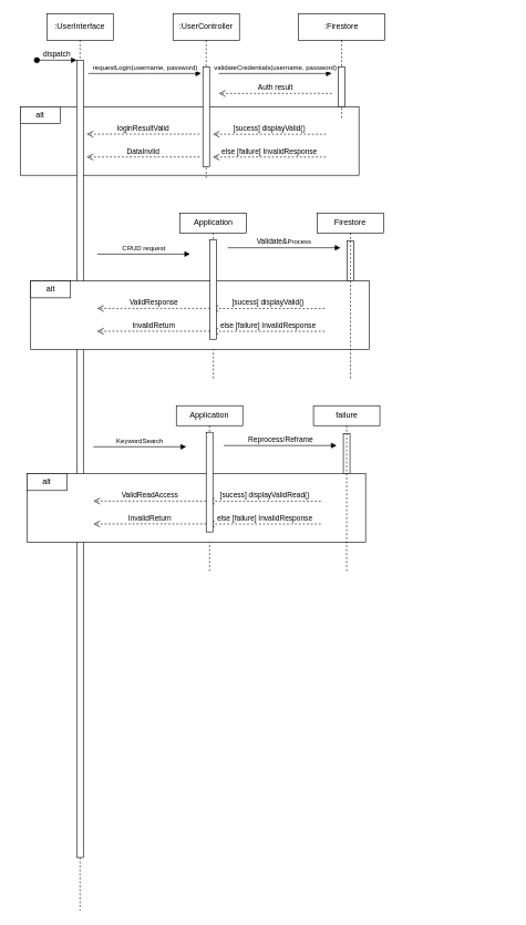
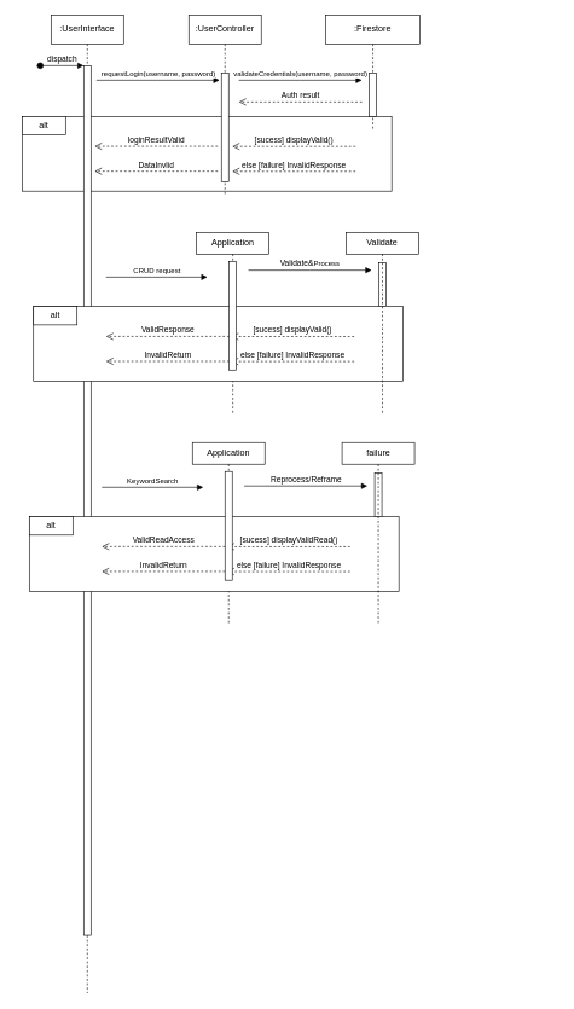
- <mxCell id="30" value="Firestore" style="shape=umlLifeline;perimeter=lifelinePerimeter;whiteSpace=wrap;html=1;container=0;dropTarget=0;collapsible=0;recursiveResize=0;outlineConnect=0;portConstraint=eastwest;newEdgeStyle={&quot;edgeStyle&quot;:&quot;elbowEdgeStyle&quot;,&quot;elbow&quot;:&quot;vertical&quot;,&quot;curved&quot;:0,&quot;rounded&quot;:0};size=30;" vertex="1" parent="1"><mxGeometry x="477.25" y="320" width="100" height="250" as="geometry" /></mxCell>
+ <mxCell id="30" value="Validate" style="shape=umlLifeline;perimeter=lifelinePerimeter;whiteSpace=wrap;html=1;container=0;dropTarget=0;collapsible=0;recursiveResize=0;outlineConnect=0;portConstraint=eastwest;newEdgeStyle={&quot;edgeStyle&quot;:&quot;elbowEdgeStyle&quot;,&quot;elbow&quot;:&quot;vertical&quot;,&quot;curved&quot;:0,&quot;rounded&quot;:0};size=30;" vertex="1" parent="1"><mxGeometry x="477.25" y="320" width="100" height="250" as="geometry" /></mxCell>
